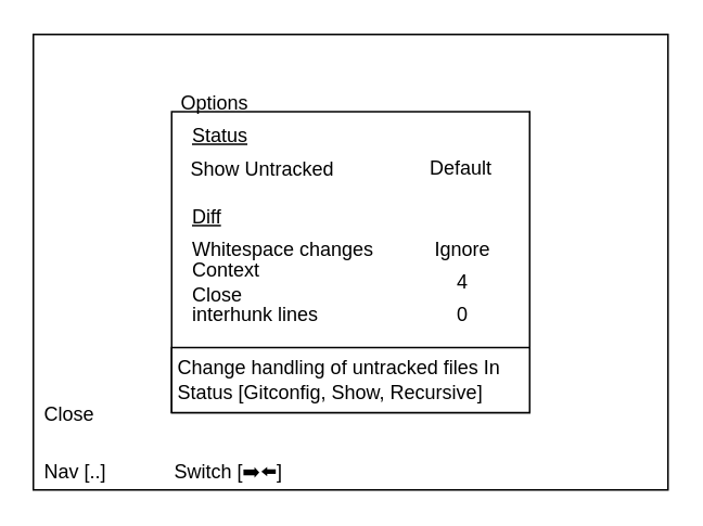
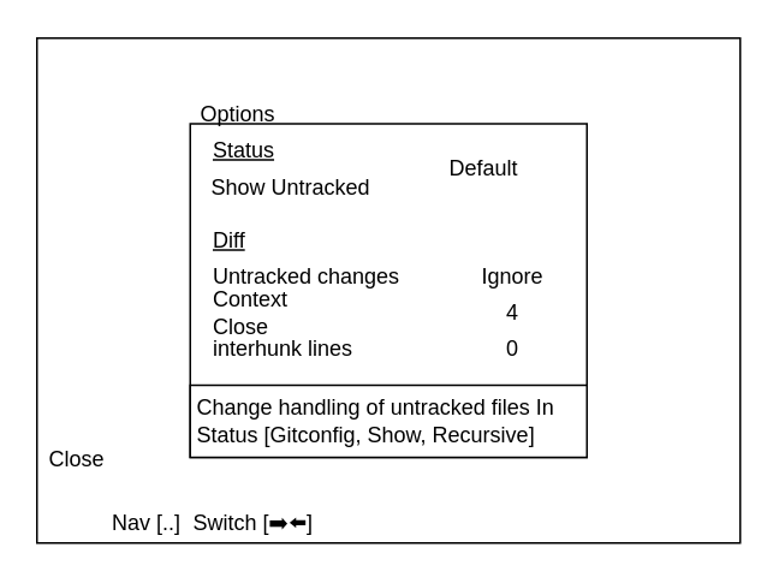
- <mxCell id="5" value="Default" style="text;html=1;strokeColor=none;fillColor=none;align=center;verticalAlign=middle;whiteSpace=wrap;rounded=0;" vertex="1" parent="1"><mxGeometry x="252.5" y="93" width="60" height="20" as="geometry" /></mxCell>
+ <mxCell id="5" value="Default" style="text;html=1;strokeColor=none;fillColor=none;align=center;verticalAlign=middle;whiteSpace=wrap;rounded=0;" vertex="1" parent="1"><mxGeometry x="237.5" y="83" width="60" height="20" as="geometry" /></mxCell>
- <mxCell id="6" value="Whitespace changes" style="text;html=1;strokeColor=none;fillColor=none;align=left;verticalAlign=middle;whiteSpace=wrap;rounded=0;" vertex="1" parent="1"><mxGeometry x="116.25" y="143" width="117.5" height="20" as="geometry" /></mxCell>
+ <mxCell id="6" value="Untracked changes" style="text;html=1;strokeColor=none;fillColor=none;align=left;verticalAlign=middle;whiteSpace=wrap;rounded=0;" vertex="1" parent="1"><mxGeometry x="116.25" y="143" width="117.5" height="20" as="geometry" /></mxCell>
- <mxCell id="19" value="Nav [..]" style="text;align=left;verticalAlign=middle;rounded=0;fillColor=#ffffff;" vertex="1" parent="1"><mxGeometry x="25" y="278.5" width="39" height="20" as="geometry" /></mxCell>
+ <mxCell id="19" value="Nav [..]" style="text;align=left;verticalAlign=middle;rounded=0;fillColor=#ffffff;" vertex="1" parent="1"><mxGeometry x="60" y="278.5" width="39" height="20" as="geometry" /></mxCell>
